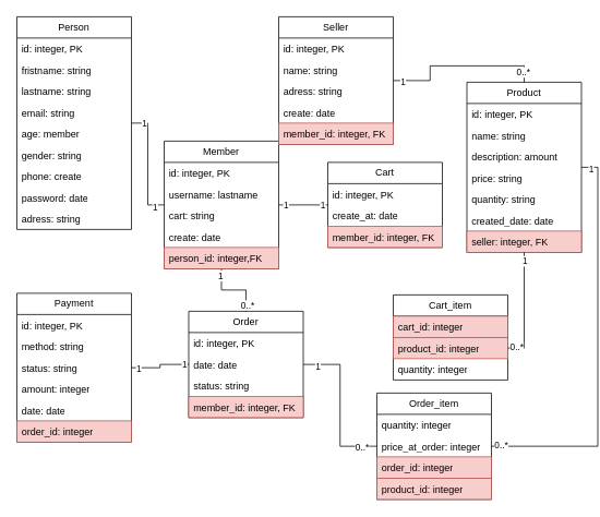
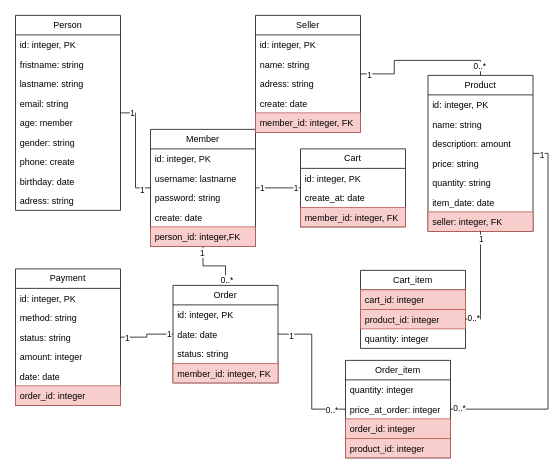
- <mxCell id="13" value="password: date" style="text;strokeColor=none;fillColor=none;align=left;verticalAlign=top;spacingLeft=4;spacingRight=4;overflow=hidden;rotatable=0;points=[[0,0.5],[1,0.5]];portConstraint=eastwest;whiteSpace=wrap;html=1;" vertex="1" parent="5"><mxGeometry y="208" width="140" height="26" as="geometry" /></mxCell>
+ <mxCell id="13" value="birthday: date" style="text;strokeColor=none;fillColor=none;align=left;verticalAlign=top;spacingLeft=4;spacingRight=4;overflow=hidden;rotatable=0;points=[[0,0.5],[1,0.5]];portConstraint=eastwest;whiteSpace=wrap;html=1;" vertex="1" parent="5"><mxGeometry y="208" width="140" height="26" as="geometry" /></mxCell>
- <mxCell id="24" value="cart: string" style="text;strokeColor=none;fillColor=none;align=left;verticalAlign=top;spacingLeft=4;spacingRight=4;overflow=hidden;rotatable=0;points=[[0,0.5],[1,0.5]];portConstraint=eastwest;whiteSpace=wrap;html=1;" vertex="1" parent="21"><mxGeometry y="78" width="140" height="26" as="geometry" /></mxCell>
+ <mxCell id="24" value="password: string" style="text;strokeColor=none;fillColor=none;align=left;verticalAlign=top;spacingLeft=4;spacingRight=4;overflow=hidden;rotatable=0;points=[[0,0.5],[1,0.5]];portConstraint=eastwest;whiteSpace=wrap;html=1;" vertex="1" parent="21"><mxGeometry y="78" width="140" height="26" as="geometry" /></mxCell>
- <mxCell id="64" value="created_date: date" style="text;strokeColor=none;fillColor=none;align=left;verticalAlign=top;spacingLeft=4;spacingRight=4;overflow=hidden;rotatable=0;points=[[0,0.5],[1,0.5]];portConstraint=eastwest;whiteSpace=wrap;html=1;" vertex="1" parent="58"><mxGeometry y="156" width="140" height="26" as="geometry" /></mxCell>
+ <mxCell id="64" value="item_date: date" style="text;strokeColor=none;fillColor=none;align=left;verticalAlign=top;spacingLeft=4;spacingRight=4;overflow=hidden;rotatable=0;points=[[0,0.5],[1,0.5]];portConstraint=eastwest;whiteSpace=wrap;html=1;" vertex="1" parent="58"><mxGeometry y="156" width="140" height="26" as="geometry" /></mxCell>
